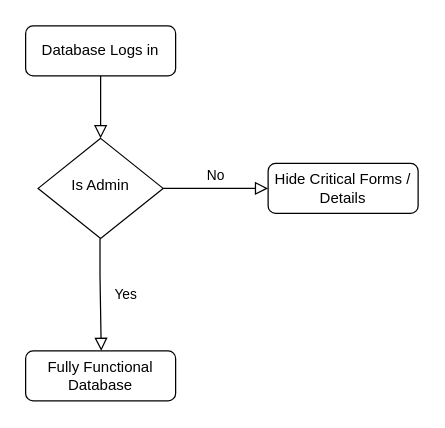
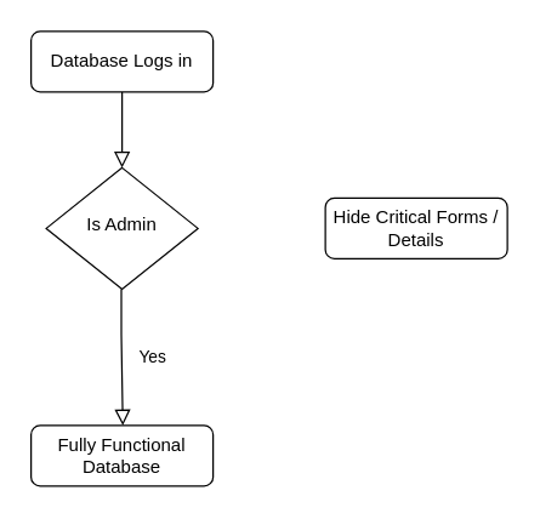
- <mxCell id="5" value="No" style="edgeStyle=orthogonalEdgeStyle;rounded=0;html=1;jettySize=auto;orthogonalLoop=1;fontSize=11;endArrow=block;endFill=0;endSize=8;strokeWidth=1;shadow=0;labelBackgroundColor=none;" parent="1" source="6" target="7" edge="1"><mxGeometry y="10" relative="1" as="geometry"><mxPoint as="offset" /></mxGeometry></mxCell>
